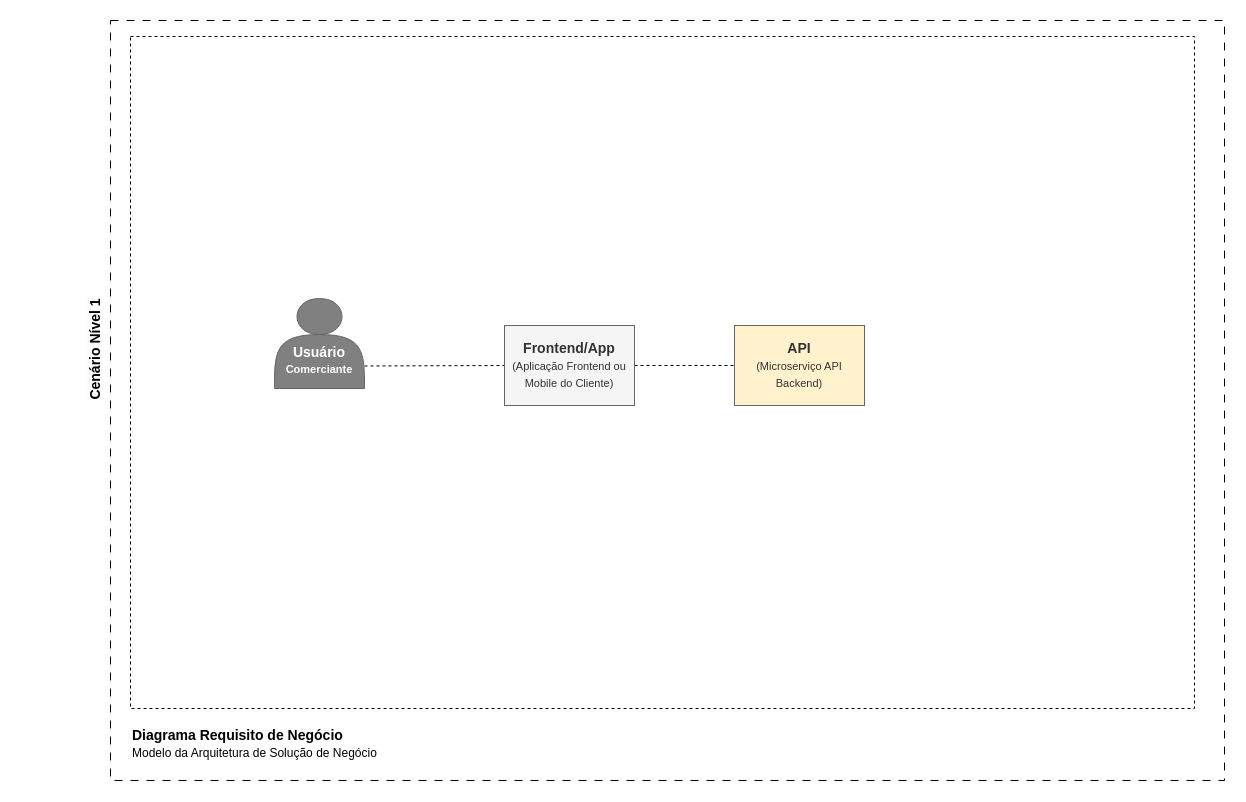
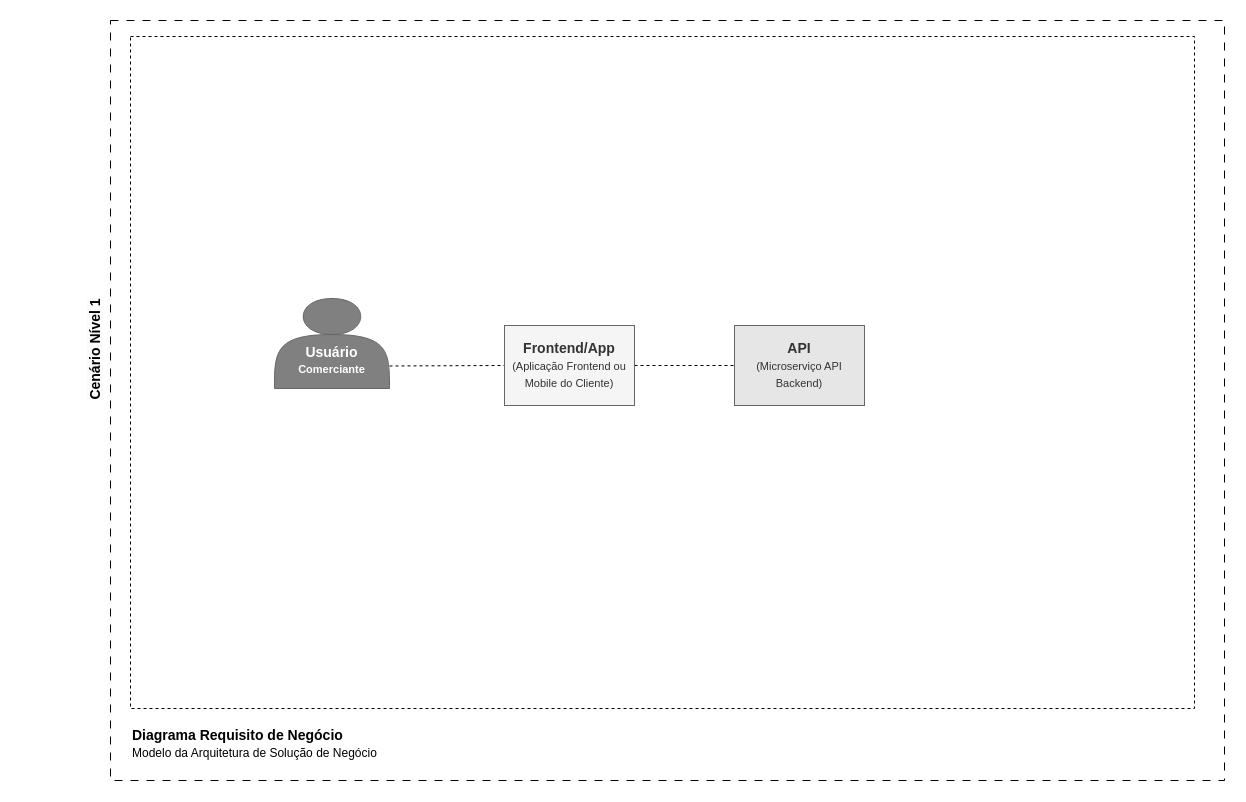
- <mxCell id="7" value="&lt;font color=&quot;#ffffff&quot; style=&quot;&quot;&gt;&lt;b style=&quot;&quot;&gt;&lt;br&gt;&lt;br style=&quot;font-size: 14px;&quot;&gt;Usuário&lt;br&gt;&lt;font style=&quot;font-size: 11px;&quot;&gt;Comerciante&lt;/font&gt;&lt;br style=&quot;font-size: 14px;&quot;&gt;&lt;/b&gt;&lt;/font&gt;" style="shape=actor;whiteSpace=wrap;html=1;fillColor=#808080;labelPosition=center;verticalLabelPosition=middle;align=center;verticalAlign=middle;fontSize=14;fontColor=#333333;strokeColor=#666666;" parent="1" vertex="1"><mxGeometry x="274" y="298" width="90" height="90" as="geometry" /></mxCell>
+ <mxCell id="7" value="&lt;font color=&quot;#ffffff&quot; style=&quot;&quot;&gt;&lt;b style=&quot;&quot;&gt;&lt;br&gt;&lt;br style=&quot;font-size: 14px;&quot;&gt;Usuário&lt;br&gt;&lt;font style=&quot;font-size: 11px;&quot;&gt;Comerciante&lt;/font&gt;&lt;br style=&quot;font-size: 14px;&quot;&gt;&lt;/b&gt;&lt;/font&gt;" style="shape=actor;whiteSpace=wrap;html=1;fillColor=#808080;labelPosition=center;verticalLabelPosition=middle;align=center;verticalAlign=middle;fontSize=14;fontColor=#333333;strokeColor=#666666;" parent="1" vertex="1"><mxGeometry x="274" y="298" width="115" height="90" as="geometry" /></mxCell>
- <mxCell id="10" value="API&lt;br&gt;&lt;font style=&quot;font-size: 11px; font-weight: normal;&quot;&gt;(Microserviço API Backend)&lt;/font&gt;" style="rounded=0;whiteSpace=wrap;html=1;fillColor=#fff2cc;fontSize=14;fontStyle=1;strokeColor=#666666;fontColor=#333333;" parent="1" vertex="1"><mxGeometry x="734" y="325" width="130" height="80" as="geometry" /></mxCell>
+ <mxCell id="10" value="API&lt;br&gt;&lt;font style=&quot;font-size: 11px; font-weight: normal;&quot;&gt;(Microserviço API Backend)&lt;/font&gt;" style="rounded=0;whiteSpace=wrap;html=1;fillColor=#E6E6E6;fontSize=14;fontStyle=1;strokeColor=#666666;fontColor=#333333;" parent="1" vertex="1"><mxGeometry x="734" y="325" width="130" height="80" as="geometry" /></mxCell>
